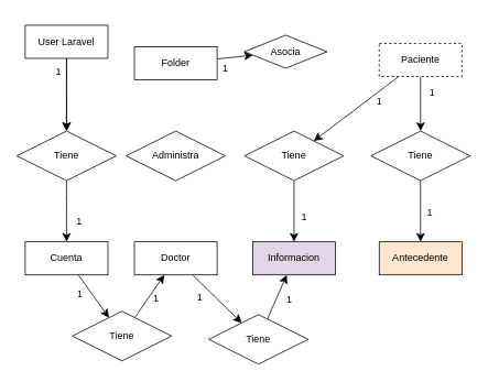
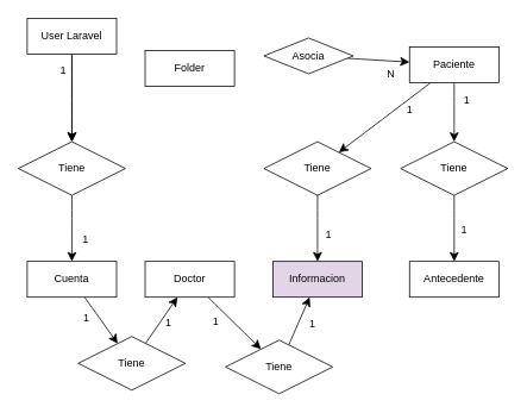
- <mxCell id="5" value="User Laravel" style="whiteSpace=wrap;html=1;align=center;" parent="1" vertex="1"><mxGeometry x="30" y="30" width="100" height="40" as="geometry" /></mxCell>
+ <mxCell id="5" value="User Laravel" style="whiteSpace=wrap;html=1;align=center;" parent="1" vertex="1"><mxGeometry x="30" y="20" width="100" height="40" as="geometry" /></mxCell>
+ <mxCell id="29" value="" style="edgeStyle=none;curved=1;rounded=0;orthogonalLoop=1;jettySize=auto;html=1;fontSize=12;startSize=8;endSize=8;" edge="1" parent="1" source="31" target="22"><mxGeometry relative="1" as="geometry" /></mxCell>
+ <mxCell id="30" value="N" style="edgeLabel;html=1;align=center;verticalAlign=middle;resizable=0;points=[];fontSize=12;" vertex="1" connectable="0" parent="29"><mxGeometry x="0.315" y="-1" relative="1" as="geometry"><mxPoint x="2" y="13" as="offset" /></mxGeometry></mxCell>
- <mxCell id="12" value="" style="edgeStyle=none;curved=1;rounded=0;orthogonalLoop=1;jettySize=auto;html=1;fontSize=12;startSize=8;endSize=8;" edge="1" parent="1" source="14" target="31"><mxGeometry relative="1" as="geometry" /></mxCell>
- <mxCell id="13" value="1" style="edgeLabel;html=1;align=center;verticalAlign=middle;resizable=0;points=[];fontSize=12;" vertex="1" connectable="0" parent="12"><mxGeometry x="-0.57" y="1" relative="1" as="geometry"><mxPoint x="1" y="14" as="offset" /></mxGeometry></mxCell>
- <mxCell id="22" value="Paciente" style="whiteSpace=wrap;html=1;align=center;dashed=1;" vertex="1" parent="1"><mxGeometry x="458" y="52" width="100" height="40" as="geometry" /></mxCell>
+ <mxCell id="22" value="Paciente" style="whiteSpace=wrap;html=1;align=center;" vertex="1" parent="1"><mxGeometry x="458" y="52" width="100" height="40" as="geometry" /></mxCell>
- <mxCell id="28" value="Administra" style="shape=rhombus;perimeter=rhombusPerimeter;whiteSpace=wrap;html=1;align=center;" vertex="1" parent="1"><mxGeometry x="152" y="158" width="120" height="60" as="geometry" /></mxCell>
- <mxCell id="24" value="Antecedente" style="whiteSpace=wrap;html=1;align=center;fillColor=#ffe6cc;" vertex="1" parent="1"><mxGeometry x="458" y="292" width="100" height="40" as="geometry" /></mxCell>
+ <mxCell id="24" value="Antecedente" style="whiteSpace=wrap;html=1;align=center;" vertex="1" parent="1"><mxGeometry x="458" y="292" width="100" height="40" as="geometry" /></mxCell>
